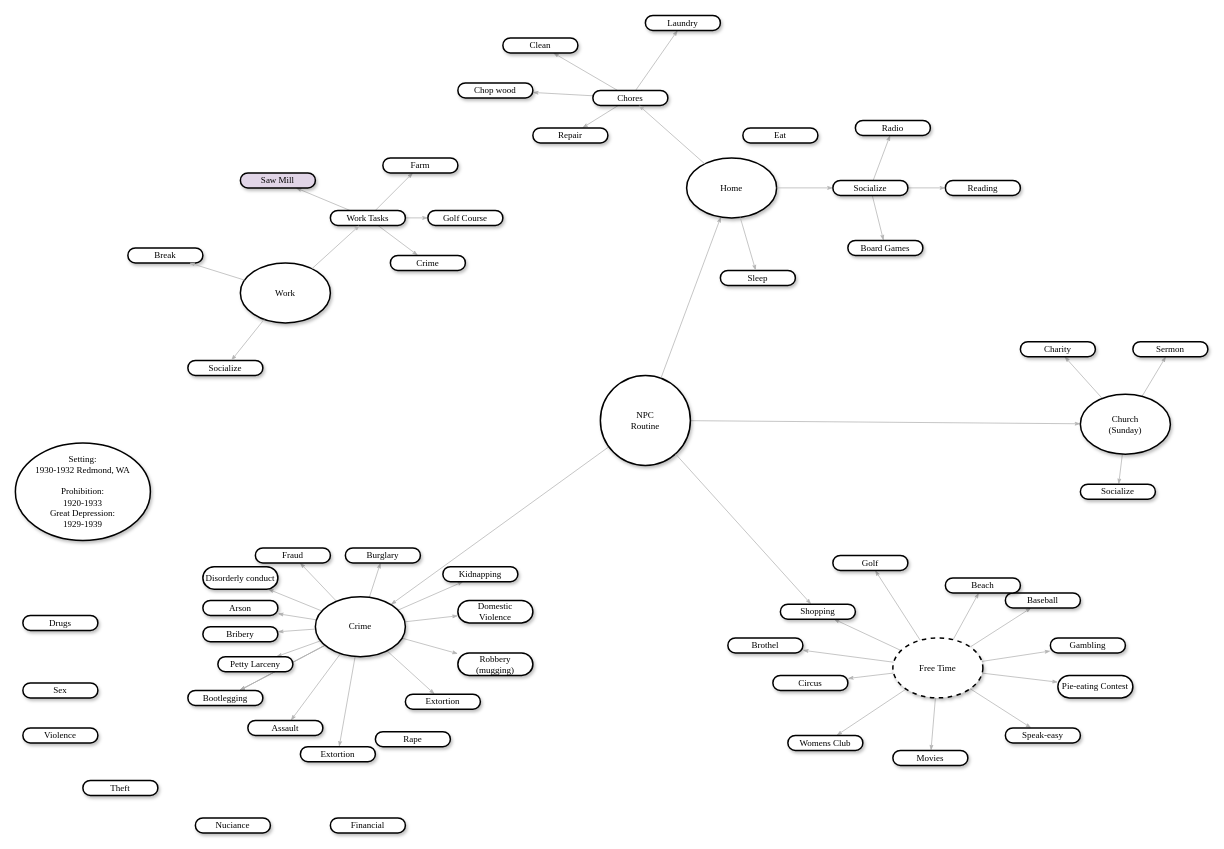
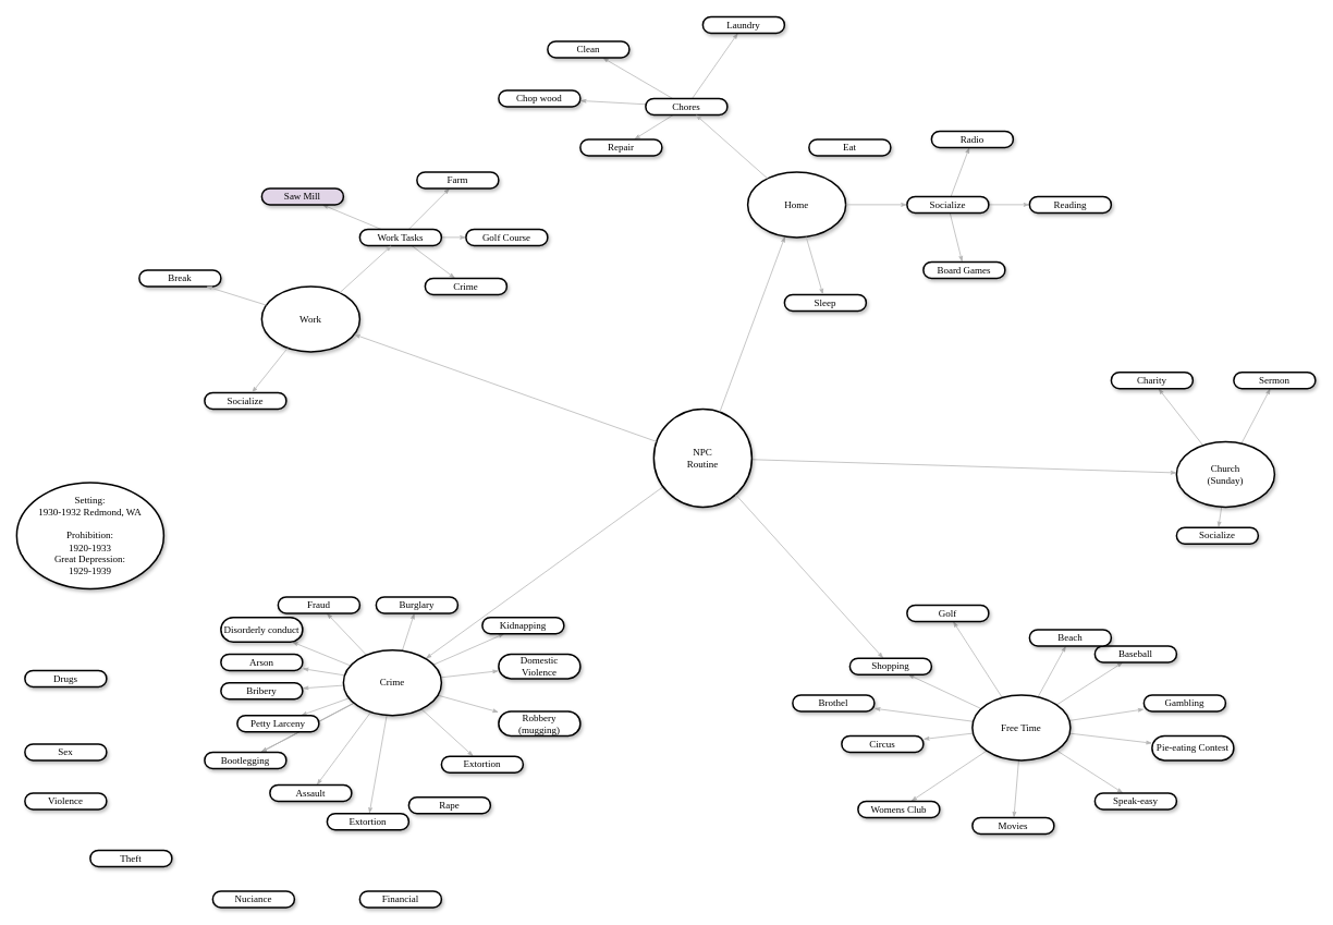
+ <mxCell id="22" value="" style="edgeStyle=none;rounded=1;html=1;labelBackgroundColor=none;startArrow=none;startFill=0;startSize=5;endArrow=classicThin;endFill=1;endSize=5;jettySize=auto;orthogonalLoop=1;strokeColor=#B3B3B3;strokeWidth=1;fontFamily=Verdana;fontSize=12" parent="1" source="6" target="3" edge="1"><mxGeometry relative="1" as="geometry" /></mxCell>
- <mxCell id="65" value="&lt;div&gt;Church&lt;/div&gt;&lt;div&gt;(Sunday)&lt;/div&gt;" style="ellipse;whiteSpace=wrap;html=1;rounded=1;shadow=1;comic=0;labelBackgroundColor=none;strokeWidth=2;fontFamily=Verdana;fontSize=12;align=center;" parent="1" vertex="1"><mxGeometry x="1440" y="525" width="120" height="80" as="geometry" /></mxCell>
+ <mxCell id="65" value="&lt;div&gt;Church&lt;/div&gt;&lt;div&gt;(Sunday)&lt;/div&gt;" style="ellipse;whiteSpace=wrap;html=1;rounded=1;shadow=1;comic=0;labelBackgroundColor=none;strokeWidth=2;fontFamily=Verdana;fontSize=12;align=center;" parent="1" vertex="1"><mxGeometry x="1440" y="540" width="120" height="80" as="geometry" /></mxCell>
- <mxCell id="18" value="Free Time" style="ellipse;whiteSpace=wrap;html=1;rounded=1;shadow=1;comic=0;labelBackgroundColor=none;strokeWidth=2;fontFamily=Verdana;fontSize=12;align=center;dashed=1;" parent="1" vertex="1"><mxGeometry x="1190" y="850" width="120" height="80" as="geometry" /></mxCell>
+ <mxCell id="18" value="Free Time" style="ellipse;whiteSpace=wrap;html=1;rounded=1;shadow=1;comic=0;labelBackgroundColor=none;strokeWidth=2;fontFamily=Verdana;fontSize=12;align=center;" parent="1" vertex="1"><mxGeometry x="1190" y="850" width="120" height="80" as="geometry" /></mxCell>
